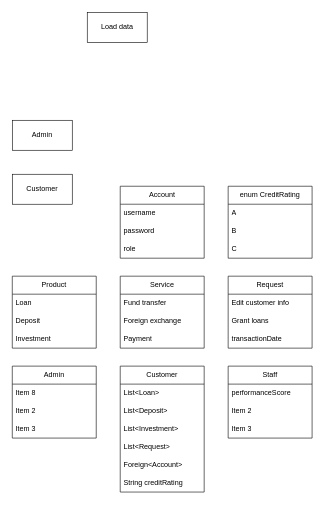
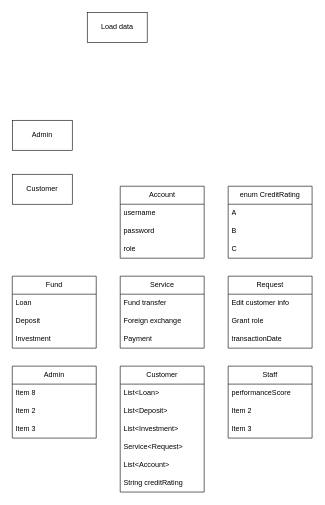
- <mxCell id="5" value="Product" style="swimlane;fontStyle=0;childLayout=stackLayout;horizontal=1;startSize=30;horizontalStack=0;resizeParent=1;resizeParentMax=0;resizeLast=0;collapsible=1;marginBottom=0;whiteSpace=wrap;html=1;" vertex="1" parent="1"><mxGeometry x="20" y="460" width="140" height="120" as="geometry" /></mxCell>
+ <mxCell id="5" value="Fund" style="swimlane;fontStyle=0;childLayout=stackLayout;horizontal=1;startSize=30;horizontalStack=0;resizeParent=1;resizeParentMax=0;resizeLast=0;collapsible=1;marginBottom=0;whiteSpace=wrap;html=1;" vertex="1" parent="1"><mxGeometry x="20" y="460" width="140" height="120" as="geometry" /></mxCell>
- <mxCell id="22" value="Grant loans" style="text;strokeColor=none;fillColor=none;align=left;verticalAlign=middle;spacingLeft=4;spacingRight=4;overflow=hidden;points=[[0,0.5],[1,0.5]];portConstraint=eastwest;rotatable=0;whiteSpace=wrap;html=1;" vertex="1" parent="20"><mxGeometry y="60" width="140" height="30" as="geometry" /></mxCell>
+ <mxCell id="22" value="Grant role" style="text;strokeColor=none;fillColor=none;align=left;verticalAlign=middle;spacingLeft=4;spacingRight=4;overflow=hidden;points=[[0,0.5],[1,0.5]];portConstraint=eastwest;rotatable=0;whiteSpace=wrap;html=1;" vertex="1" parent="20"><mxGeometry y="60" width="140" height="30" as="geometry" /></mxCell>
- <mxCell id="17" value="List&amp;lt;Request&amp;gt;" style="text;strokeColor=none;fillColor=none;align=left;verticalAlign=middle;spacingLeft=4;spacingRight=4;overflow=hidden;points=[[0,0.5],[1,0.5]];portConstraint=eastwest;rotatable=0;whiteSpace=wrap;html=1;" vertex="1" parent="13"><mxGeometry y="120" width="140" height="30" as="geometry" /></mxCell>
+ <mxCell id="17" value="Service&amp;lt;Request&amp;gt;" style="text;strokeColor=none;fillColor=none;align=left;verticalAlign=middle;spacingLeft=4;spacingRight=4;overflow=hidden;points=[[0,0.5],[1,0.5]];portConstraint=eastwest;rotatable=0;whiteSpace=wrap;html=1;" vertex="1" parent="13"><mxGeometry y="120" width="140" height="30" as="geometry" /></mxCell>
- <mxCell id="18" value="Foreign&amp;lt;Account&amp;gt;" style="text;strokeColor=none;fillColor=none;align=left;verticalAlign=middle;spacingLeft=4;spacingRight=4;overflow=hidden;points=[[0,0.5],[1,0.5]];portConstraint=eastwest;rotatable=0;whiteSpace=wrap;html=1;" vertex="1" parent="13"><mxGeometry y="150" width="140" height="30" as="geometry" /></mxCell>
+ <mxCell id="18" value="List&amp;lt;Account&amp;gt;" style="text;strokeColor=none;fillColor=none;align=left;verticalAlign=middle;spacingLeft=4;spacingRight=4;overflow=hidden;points=[[0,0.5],[1,0.5]];portConstraint=eastwest;rotatable=0;whiteSpace=wrap;html=1;" vertex="1" parent="13"><mxGeometry y="150" width="140" height="30" as="geometry" /></mxCell>
